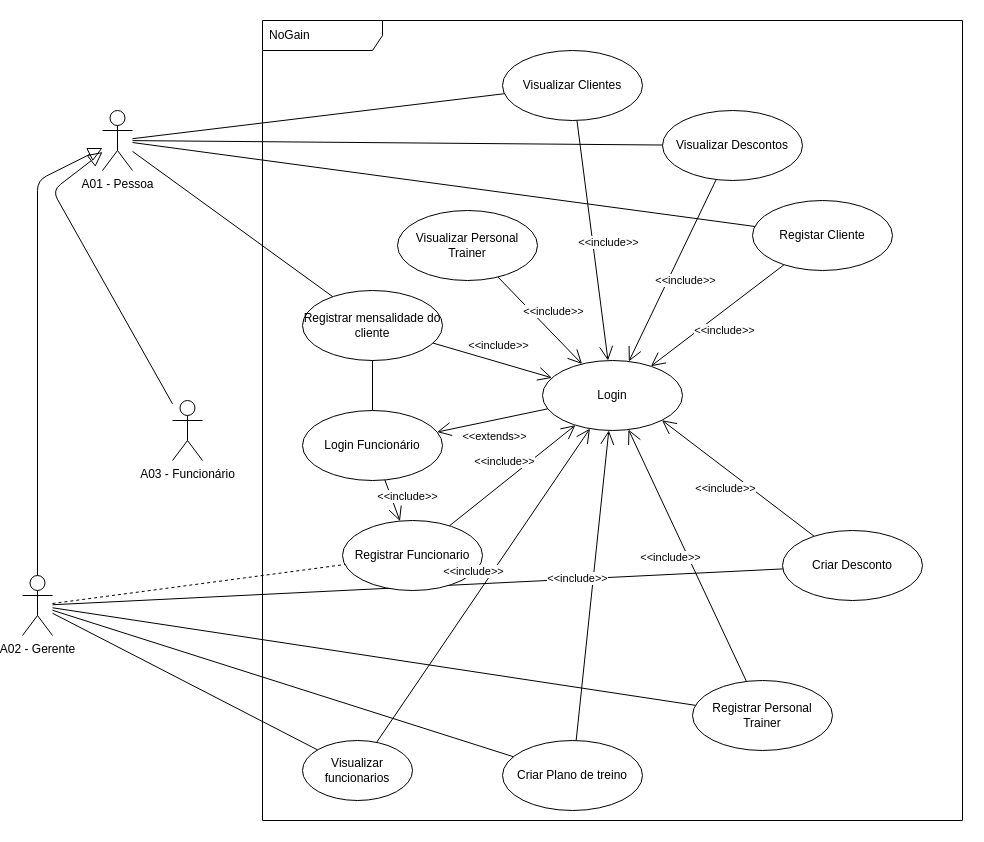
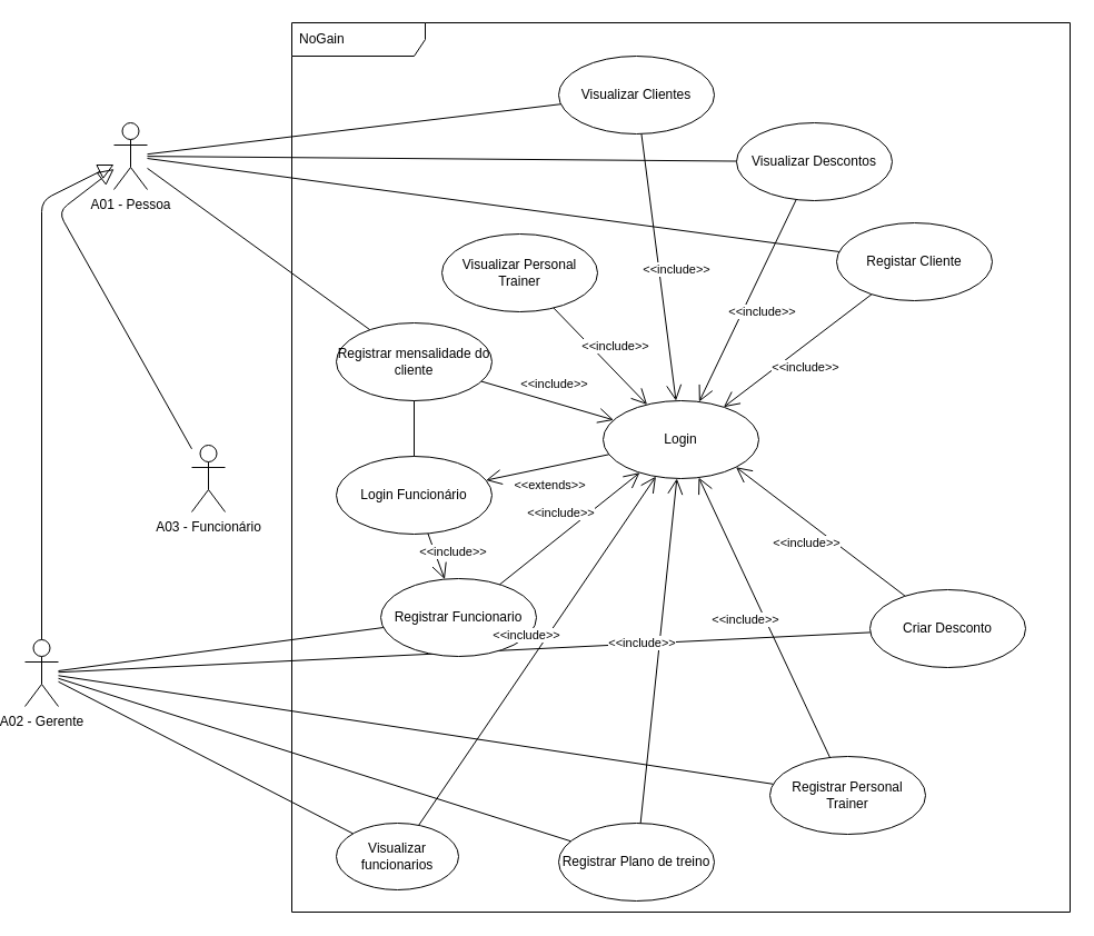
- <mxCell id="25" value="" style="endArrow=none;html=1;dashed=1;" parent="1" source="10" target="24" edge="1"><mxGeometry width="50" height="50" relative="1" as="geometry"><mxPoint x="80" y="620" as="sourcePoint" /><mxPoint x="500" y="620" as="targetPoint" /></mxGeometry></mxCell>
+ <mxCell id="25" value="" style="endArrow=none;html=1;" parent="1" source="10" target="24" edge="1"><mxGeometry width="50" height="50" relative="1" as="geometry"><mxPoint x="80" y="620" as="sourcePoint" /><mxPoint x="500" y="620" as="targetPoint" /></mxGeometry></mxCell>
- <mxCell id="14" value="Criar Plano de treino" style="ellipse;whiteSpace=wrap;html=1;" parent="1" vertex="1"><mxGeometry x="500" y="740" width="140" height="70" as="geometry" /></mxCell>
+ <mxCell id="14" value="Registrar Plano de treino" style="ellipse;whiteSpace=wrap;html=1;" parent="1" vertex="1"><mxGeometry x="500" y="740" width="140" height="70" as="geometry" /></mxCell>
